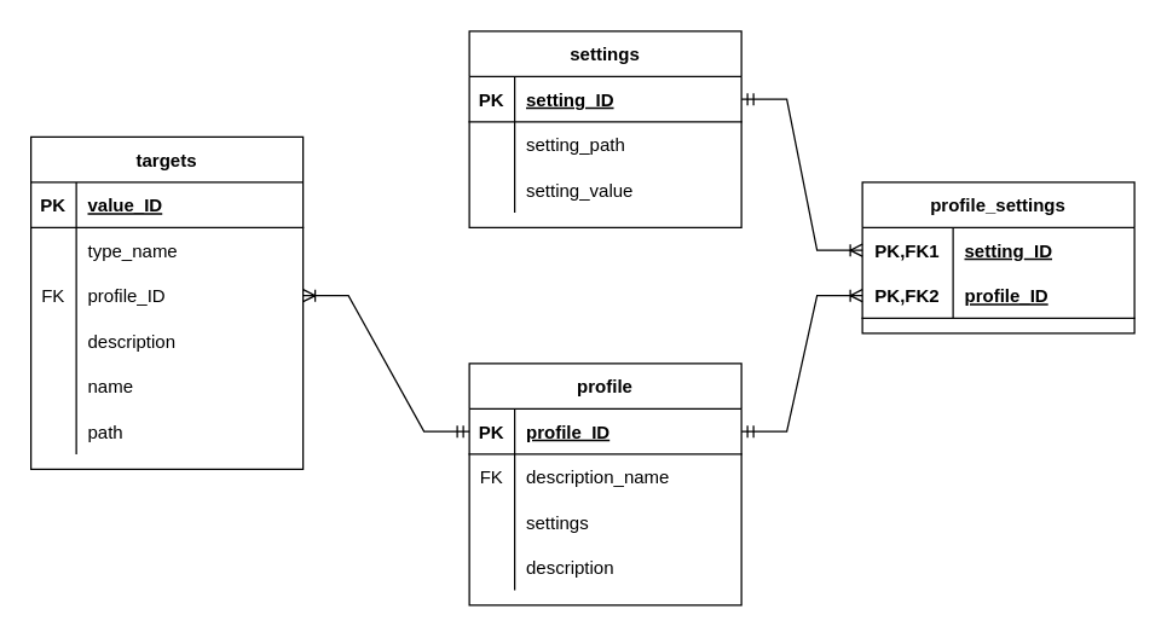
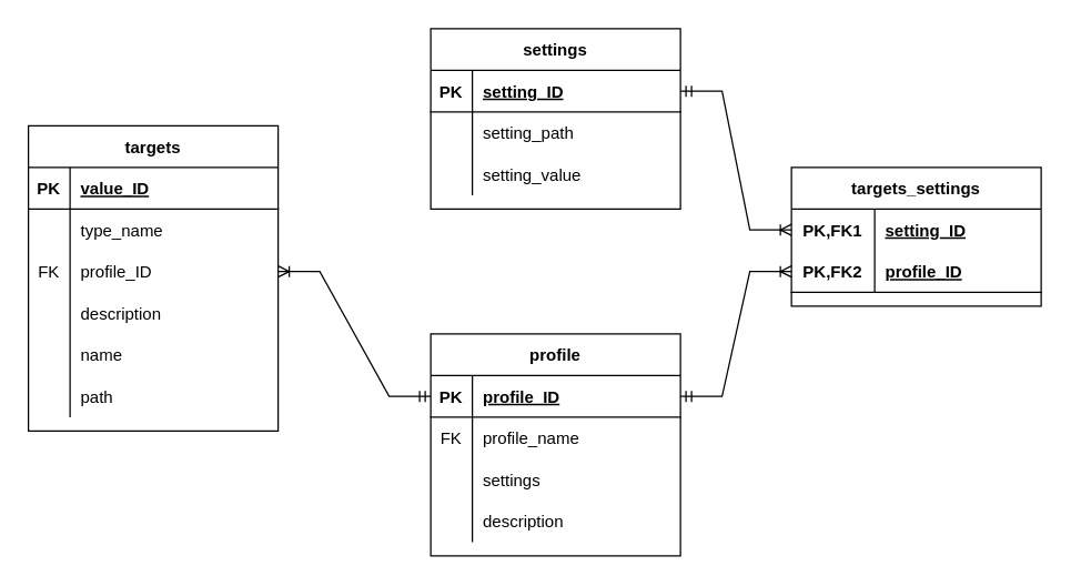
- <mxCell id="15" value="profile_settings" style="shape=table;startSize=30;container=1;collapsible=1;childLayout=tableLayout;fixedRows=1;rowLines=0;fontStyle=1;align=center;resizeLast=1;" vertex="1" parent="1"><mxGeometry x="570" y="120" width="180" height="100" as="geometry" /></mxCell>
+ <mxCell id="15" value="targets_settings" style="shape=table;startSize=30;container=1;collapsible=1;childLayout=tableLayout;fixedRows=1;rowLines=0;fontStyle=1;align=center;resizeLast=1;" vertex="1" parent="1"><mxGeometry x="570" y="120" width="180" height="100" as="geometry" /></mxCell>
- <mxCell id="8" value="description_name" style="shape=partialRectangle;connectable=0;fillColor=none;top=0;left=0;bottom=0;right=0;align=left;spacingLeft=6;overflow=hidden;" vertex="1" parent="6"><mxGeometry x="30" width="150" height="30" as="geometry"><mxRectangle width="150" height="30" as="alternateBounds" /></mxGeometry></mxCell>
+ <mxCell id="8" value="profile_name" style="shape=partialRectangle;connectable=0;fillColor=none;top=0;left=0;bottom=0;right=0;align=left;spacingLeft=6;overflow=hidden;" vertex="1" parent="6"><mxGeometry x="30" width="150" height="30" as="geometry"><mxRectangle width="150" height="30" as="alternateBounds" /></mxGeometry></mxCell>
